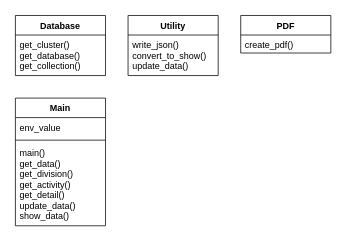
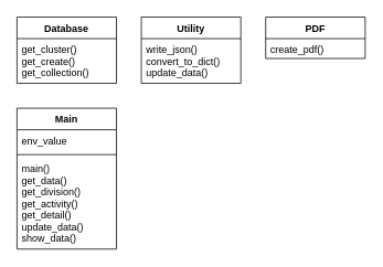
- <mxCell id="3" value="get_cluster()&#10;get_database()&#10;get_collection()&#10;" style="text;strokeColor=none;fillColor=none;align=left;verticalAlign=top;spacingLeft=4;spacingRight=4;overflow=hidden;rotatable=0;points=[[0,0.5],[1,0.5]];portConstraint=eastwest;" parent="2" vertex="1"><mxGeometry y="26" width="120" height="54" as="geometry" /></mxCell>
+ <mxCell id="3" value="get_cluster()&#10;get_create()&#10;get_collection()&#10;" style="text;strokeColor=none;fillColor=none;align=left;verticalAlign=top;spacingLeft=4;spacingRight=4;overflow=hidden;rotatable=0;points=[[0,0.5],[1,0.5]];portConstraint=eastwest;" parent="2" vertex="1"><mxGeometry y="26" width="120" height="54" as="geometry" /></mxCell>
- <mxCell id="5" value="write_json()&#10;convert_to_show()&#10;update_data()" style="text;strokeColor=none;fillColor=none;align=left;verticalAlign=top;spacingLeft=4;spacingRight=4;overflow=hidden;rotatable=0;points=[[0,0.5],[1,0.5]];portConstraint=eastwest;" parent="4" vertex="1"><mxGeometry y="26" width="120" height="54" as="geometry" /></mxCell>
+ <mxCell id="5" value="write_json()&#10;convert_to_dict()&#10;update_data()" style="text;strokeColor=none;fillColor=none;align=left;verticalAlign=top;spacingLeft=4;spacingRight=4;overflow=hidden;rotatable=0;points=[[0,0.5],[1,0.5]];portConstraint=eastwest;" parent="4" vertex="1"><mxGeometry y="26" width="120" height="54" as="geometry" /></mxCell>
